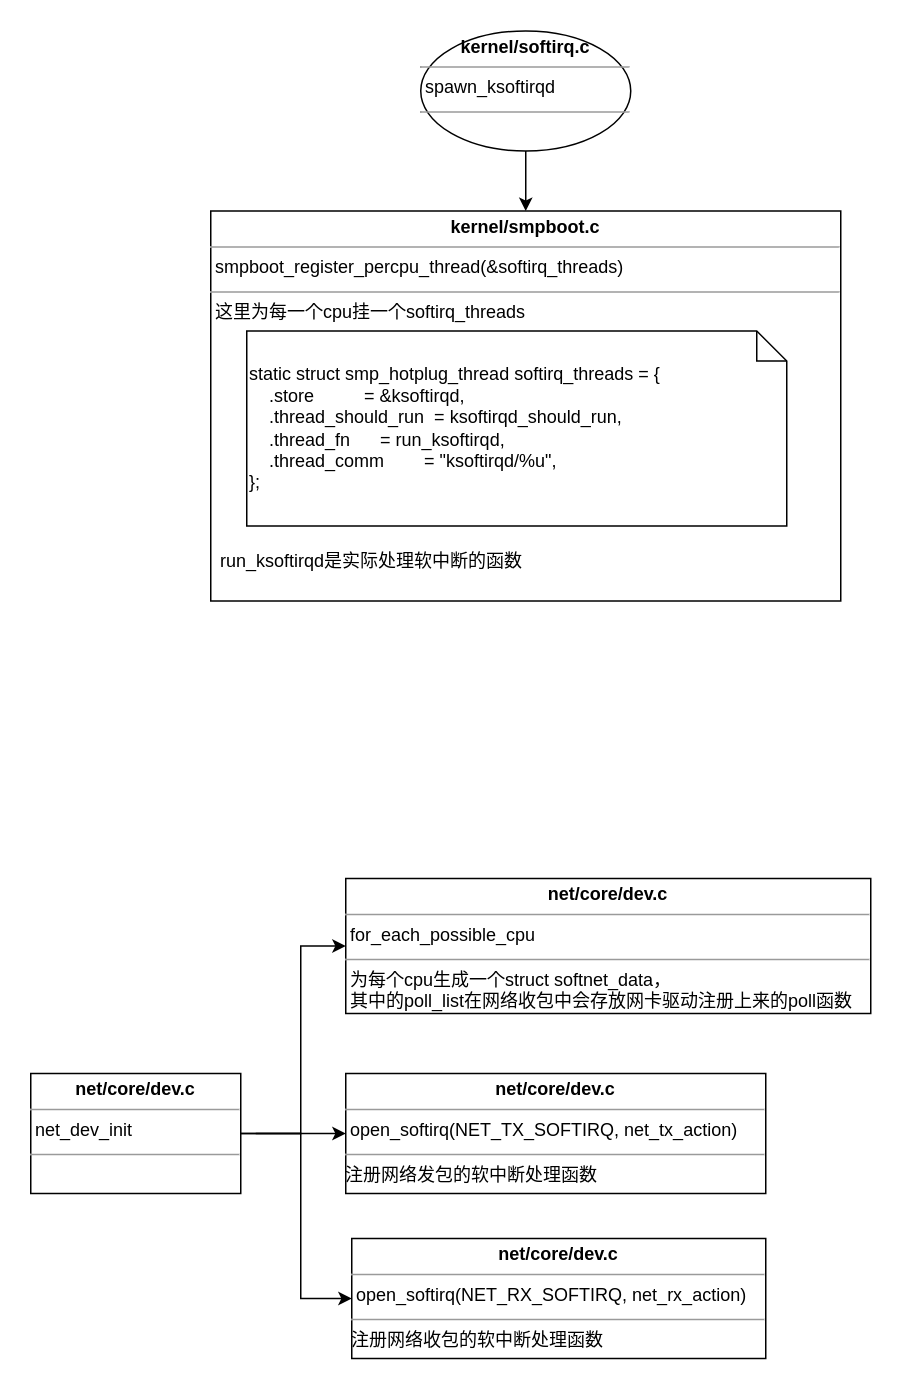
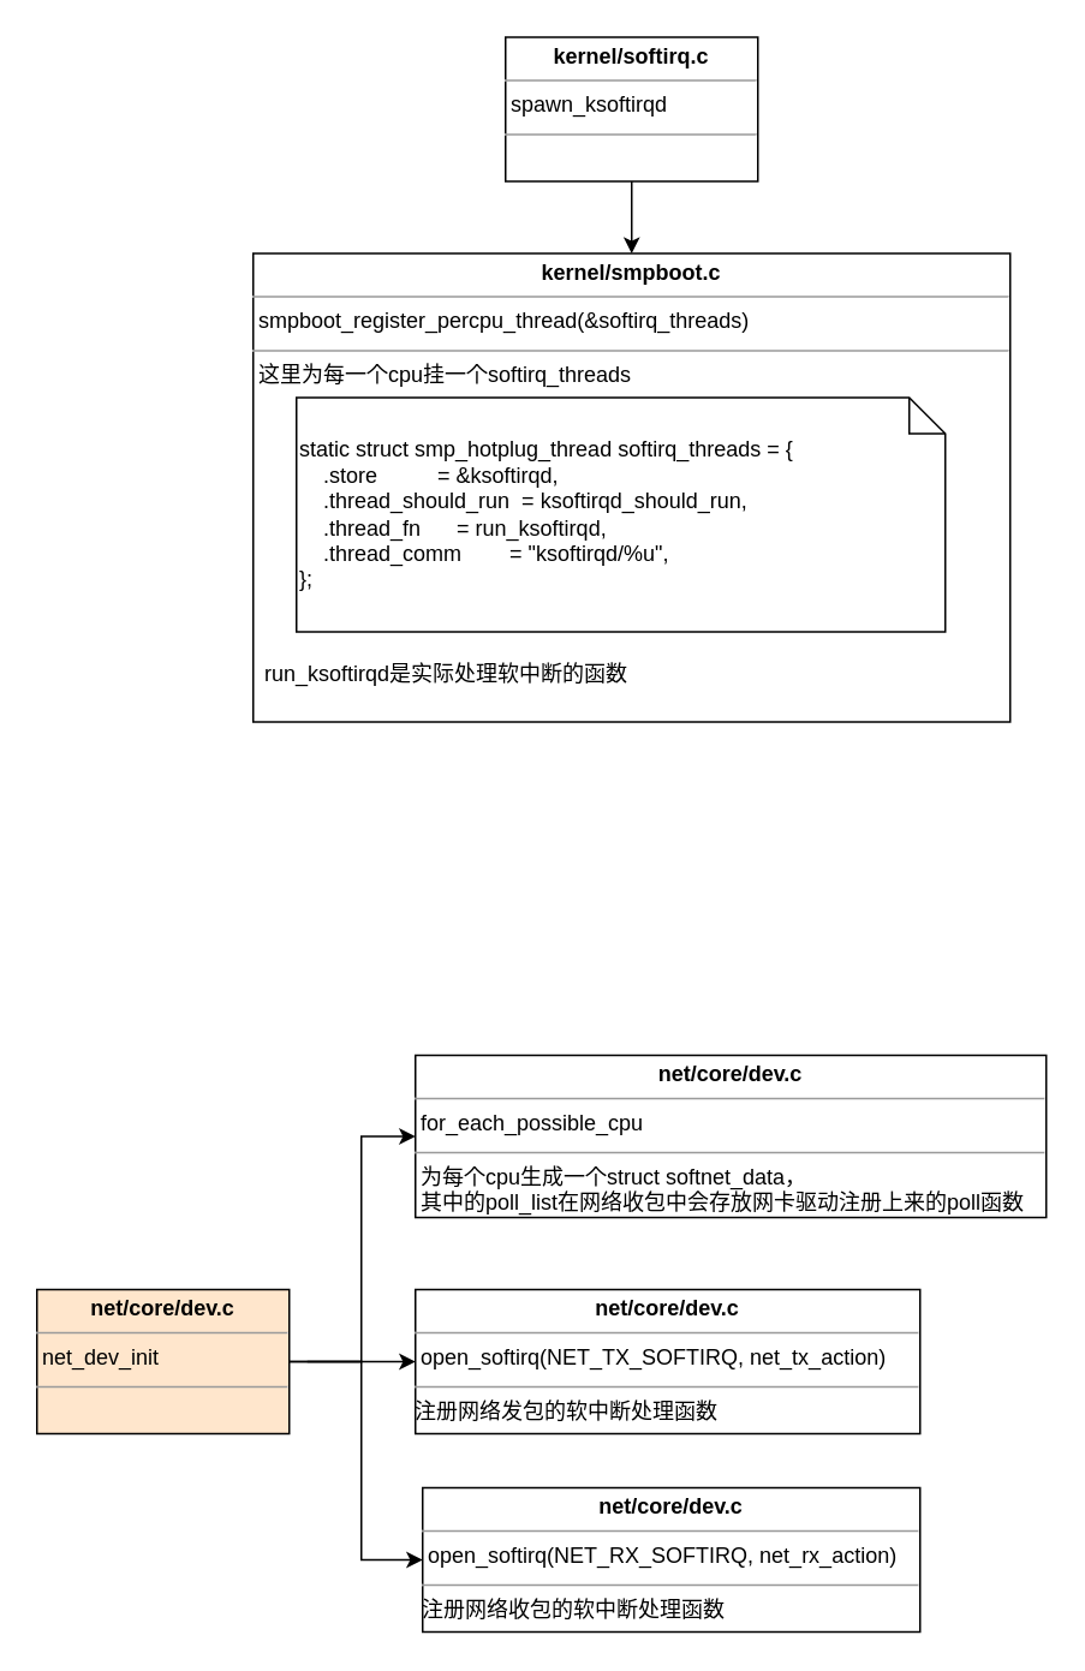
- <mxCell id="3" value="&lt;p style=&quot;margin: 0px ; margin-top: 4px ; text-align: center&quot;&gt;&lt;b&gt;kernel/softirq.c&lt;/b&gt;&lt;br&gt;&lt;/p&gt;&lt;hr size=&quot;1&quot;&gt;&amp;nbsp;spawn_ksoftirqd&lt;div style=&quot;height: 2px&quot;&gt;&lt;/div&gt;&lt;hr size=&quot;1&quot;&gt;&lt;div style=&quot;height: 2px&quot;&gt;&lt;br&gt;&lt;/div&gt;" style="ellipse;verticalAlign=top;align=left;overflow=fill;fontSize=12;fontFamily=Helvetica;html=1;" parent="1" vertex="1"><mxGeometry x="280" y="20" width="140" height="80" as="geometry" /></mxCell>
+ <mxCell id="3" value="&lt;p style=&quot;margin: 0px ; margin-top: 4px ; text-align: center&quot;&gt;&lt;b&gt;kernel/softirq.c&lt;/b&gt;&lt;br&gt;&lt;/p&gt;&lt;hr size=&quot;1&quot;&gt;&amp;nbsp;spawn_ksoftirqd&lt;div style=&quot;height: 2px&quot;&gt;&lt;/div&gt;&lt;hr size=&quot;1&quot;&gt;&lt;div style=&quot;height: 2px&quot;&gt;&lt;br&gt;&lt;/div&gt;" style="verticalAlign=top;align=left;overflow=fill;fontSize=12;fontFamily=Helvetica;html=1;" parent="1" vertex="1"><mxGeometry x="280" y="20" width="140" height="80" as="geometry" /></mxCell>
- <mxCell id="7" value="&lt;p style=&quot;margin: 0px ; margin-top: 4px ; text-align: center&quot;&gt;&lt;b&gt;net/core/dev.c&lt;/b&gt;&lt;br&gt;&lt;/p&gt;&lt;hr size=&quot;1&quot;&gt;&amp;nbsp;net_dev_init&lt;div style=&quot;height: 2px&quot;&gt;&lt;/div&gt;&lt;hr size=&quot;1&quot;&gt;&lt;div style=&quot;height: 2px&quot;&gt;&lt;br&gt;&lt;/div&gt;" style="verticalAlign=top;align=left;overflow=fill;fontSize=12;fontFamily=Helvetica;html=1;" vertex="1" parent="1"><mxGeometry x="20" y="715" width="140" height="80" as="geometry" /></mxCell>
+ <mxCell id="7" value="&lt;p style=&quot;margin: 0px ; margin-top: 4px ; text-align: center&quot;&gt;&lt;b&gt;net/core/dev.c&lt;/b&gt;&lt;br&gt;&lt;/p&gt;&lt;hr size=&quot;1&quot;&gt;&amp;nbsp;net_dev_init&lt;div style=&quot;height: 2px&quot;&gt;&lt;/div&gt;&lt;hr size=&quot;1&quot;&gt;&lt;div style=&quot;height: 2px&quot;&gt;&lt;br&gt;&lt;/div&gt;" style="verticalAlign=top;align=left;overflow=fill;fontSize=12;fontFamily=Helvetica;html=1;fillColor=#ffe6cc;" vertex="1" parent="1"><mxGeometry x="20" y="715" width="140" height="80" as="geometry" /></mxCell>
